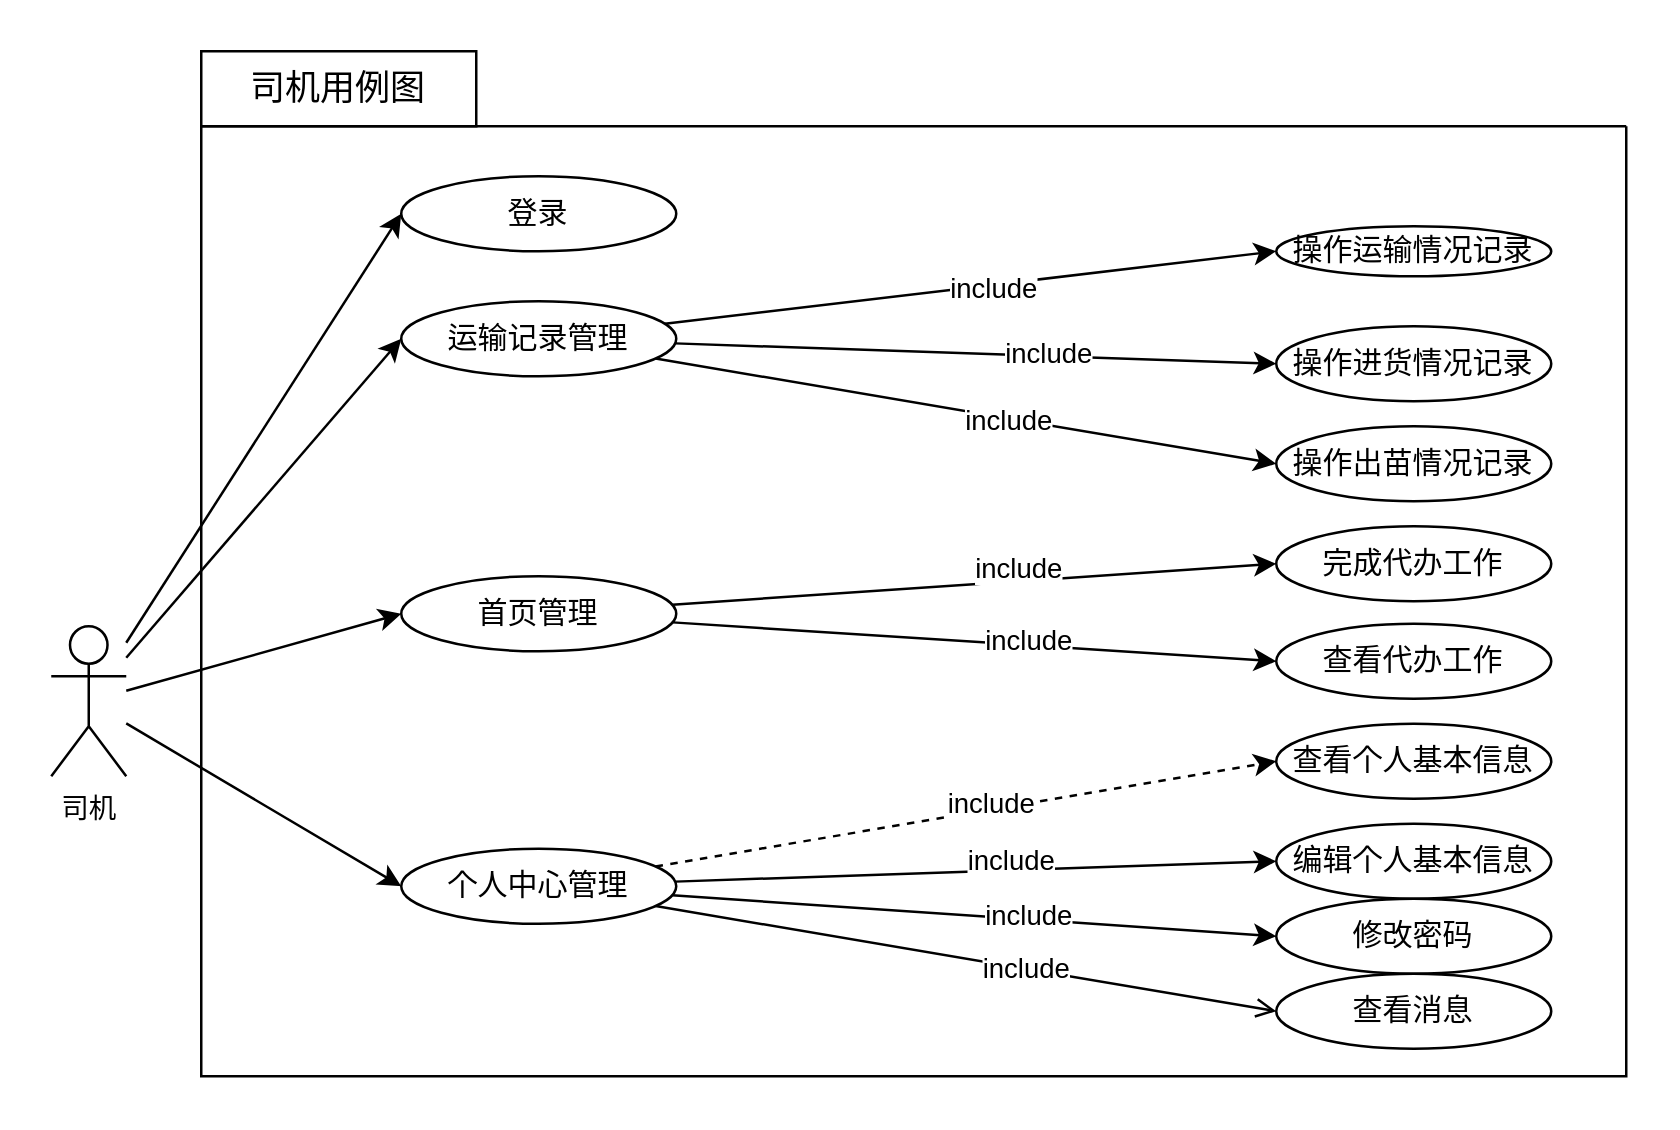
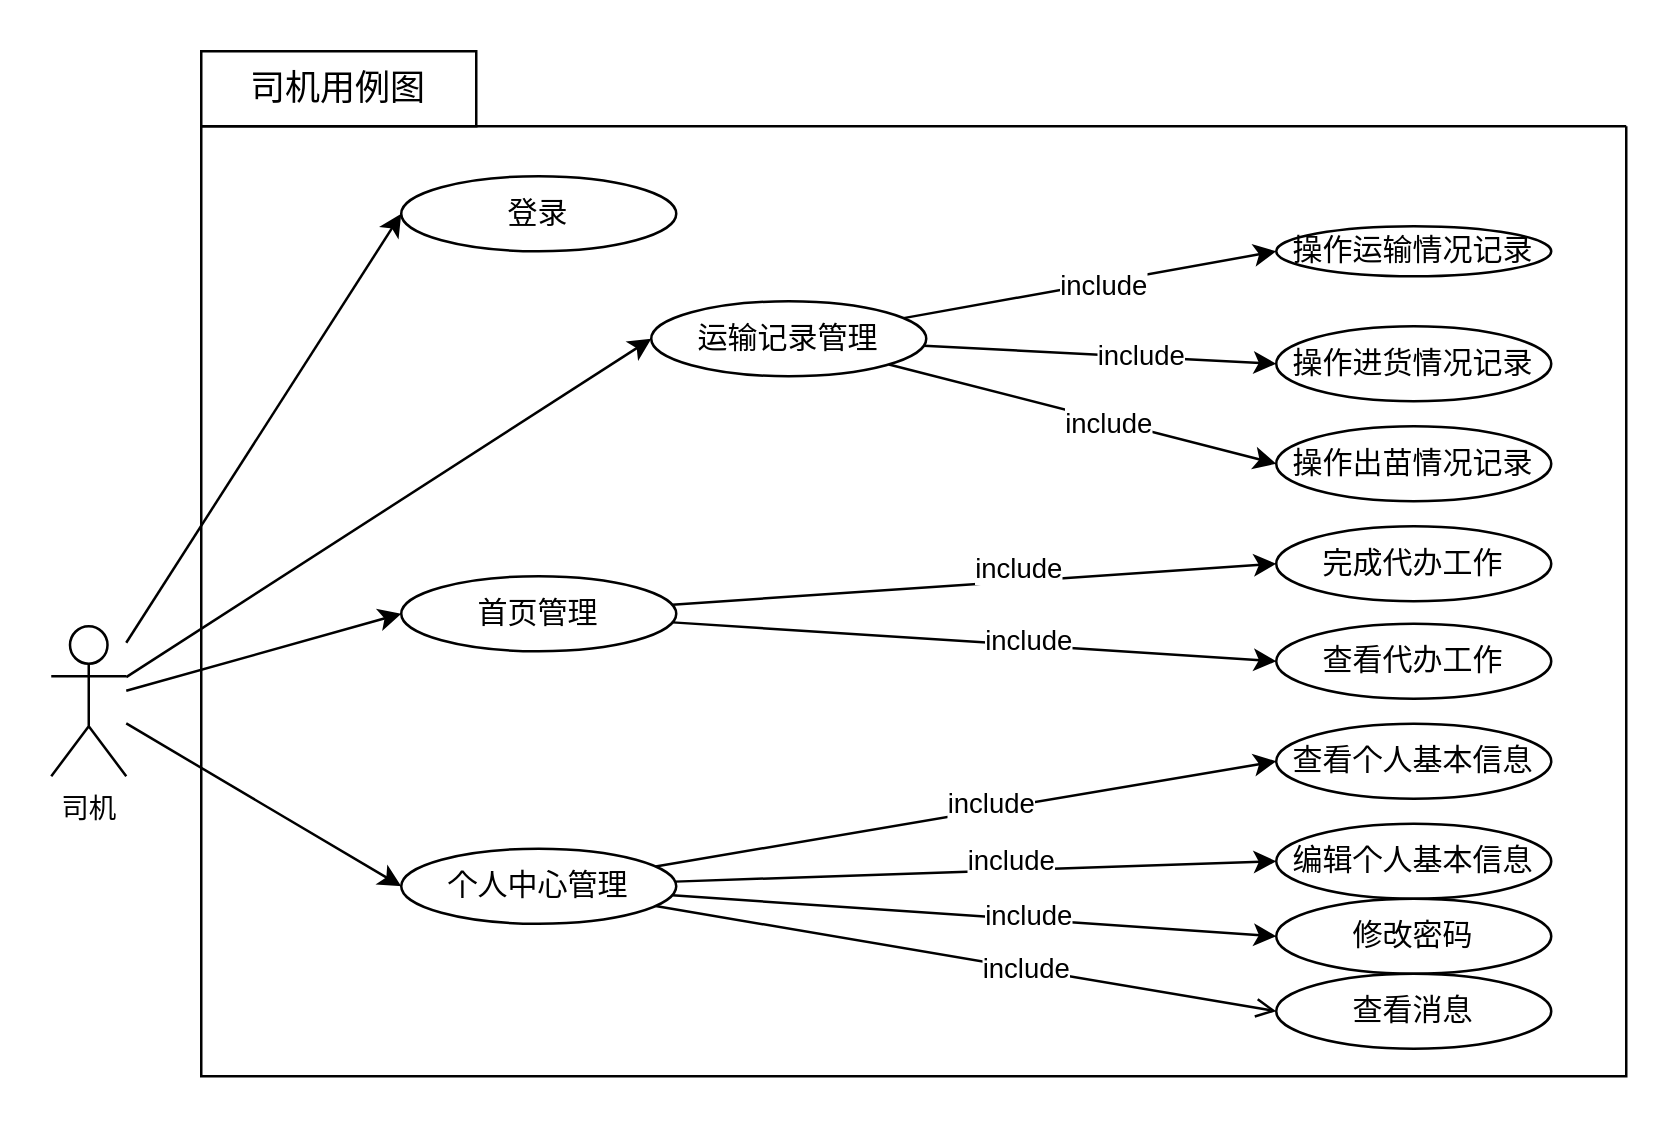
- <mxCell id="10" value="运输记录管理" style="ellipse;whiteSpace=wrap;html=1;" vertex="1" parent="2"><mxGeometry x="80" y="70" width="110" height="30" as="geometry" /></mxCell>
+ <mxCell id="10" value="运输记录管理" style="ellipse;whiteSpace=wrap;html=1;" vertex="1" parent="2"><mxGeometry x="180" y="70" width="110" height="30" as="geometry" /></mxCell>
- <mxCell id="21" style="edgeStyle=none;html=1;entryX=0;entryY=0.5;entryDx=0;entryDy=0;fontSize=11;dashed=1;" edge="1" parent="2" source="29" target="30"><mxGeometry relative="1" as="geometry" /></mxCell>
+ <mxCell id="21" style="edgeStyle=none;html=1;entryX=0;entryY=0.5;entryDx=0;entryDy=0;fontSize=11;" edge="1" parent="2" source="29" target="30"><mxGeometry relative="1" as="geometry" /></mxCell>
